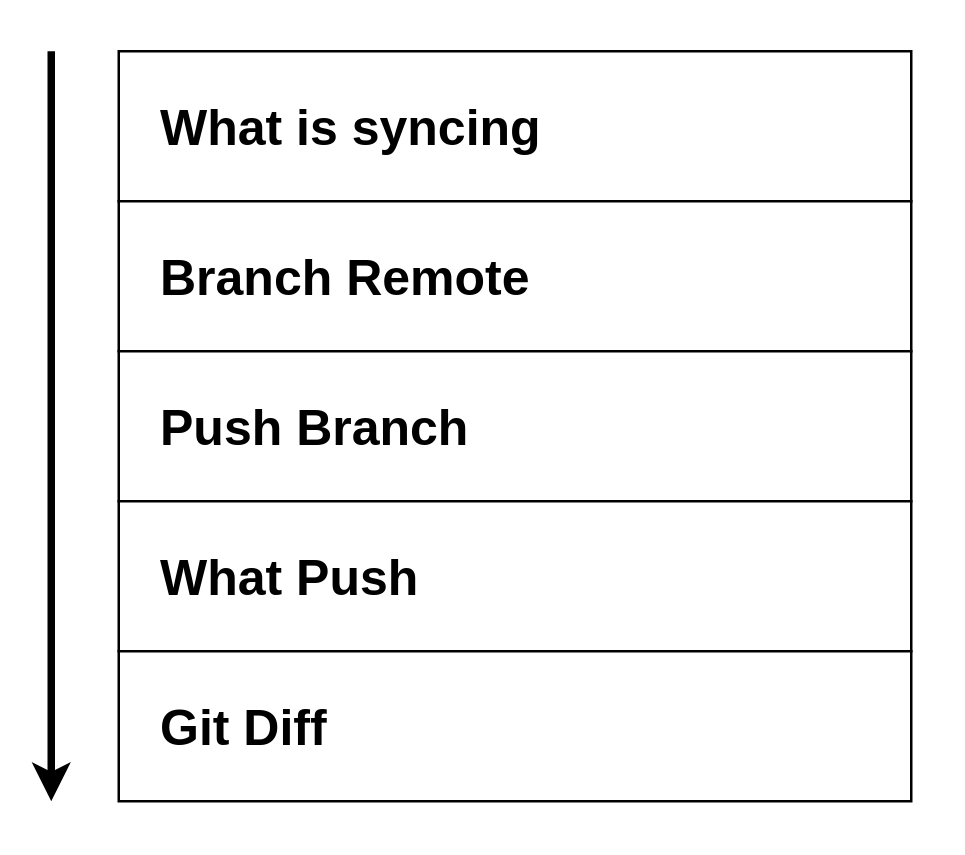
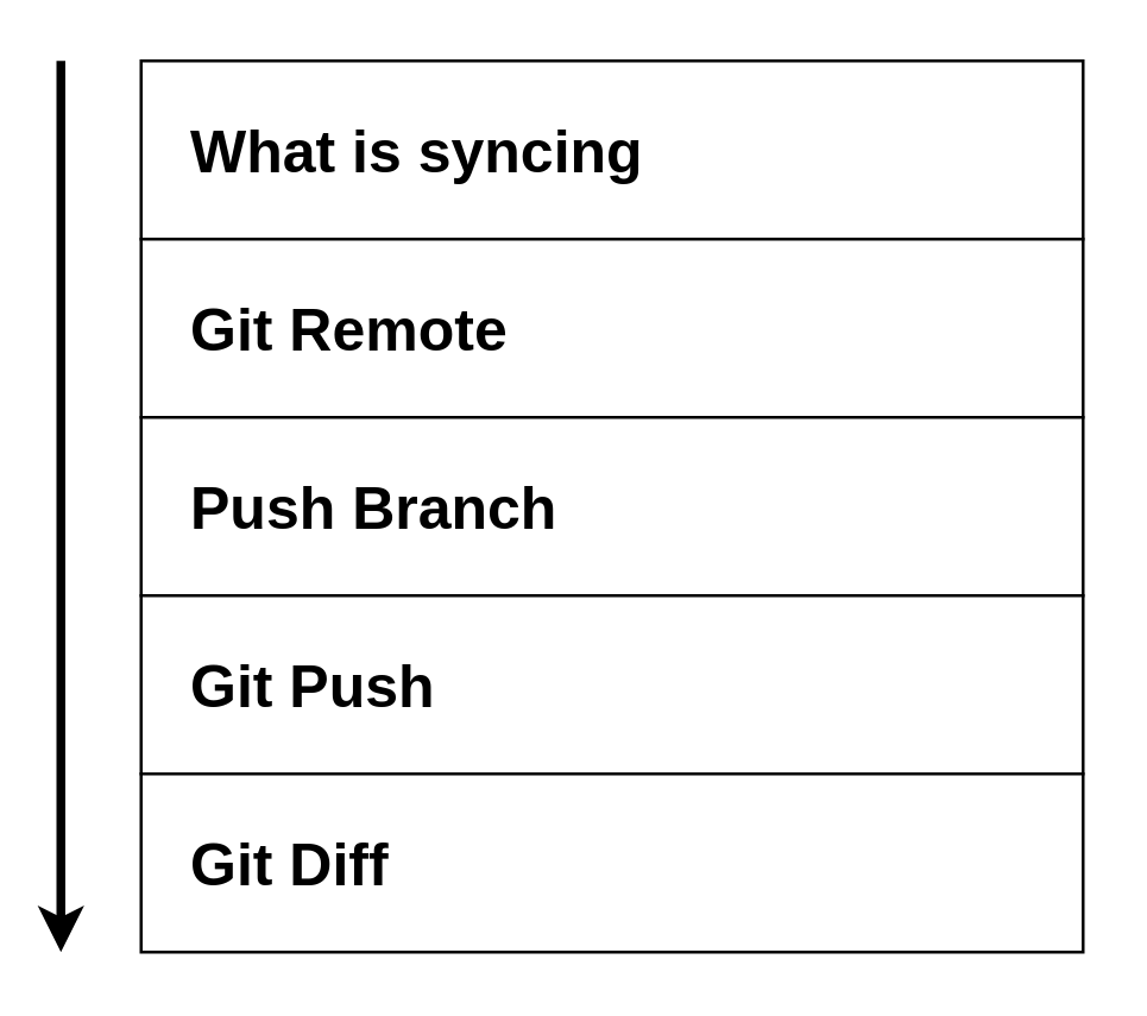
- <mxCell id="4" value="Branch Remote" style="rounded=0;whiteSpace=wrap;html=1;fontSize=20;align=left;spacingLeft=15;fontStyle=1" parent="2" vertex="1"><mxGeometry y="60" width="317" height="60" as="geometry" /></mxCell>
+ <mxCell id="4" value="Git Remote" style="rounded=0;whiteSpace=wrap;html=1;fontSize=20;align=left;spacingLeft=15;fontStyle=1" parent="2" vertex="1"><mxGeometry y="60" width="317" height="60" as="geometry" /></mxCell>
- <mxCell id="6" value="What Push" style="rounded=0;whiteSpace=wrap;html=1;fontSize=20;align=left;spacingLeft=15;fontStyle=1" parent="2" vertex="1"><mxGeometry y="180" width="317" height="60" as="geometry" /></mxCell>
+ <mxCell id="6" value="Git Push" style="rounded=0;whiteSpace=wrap;html=1;fontSize=20;align=left;spacingLeft=15;fontStyle=1" parent="2" vertex="1"><mxGeometry y="180" width="317" height="60" as="geometry" /></mxCell>
